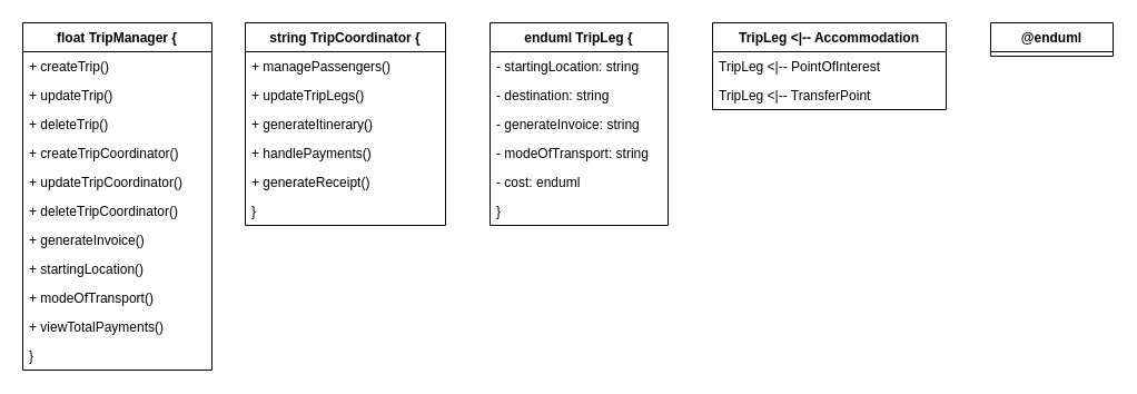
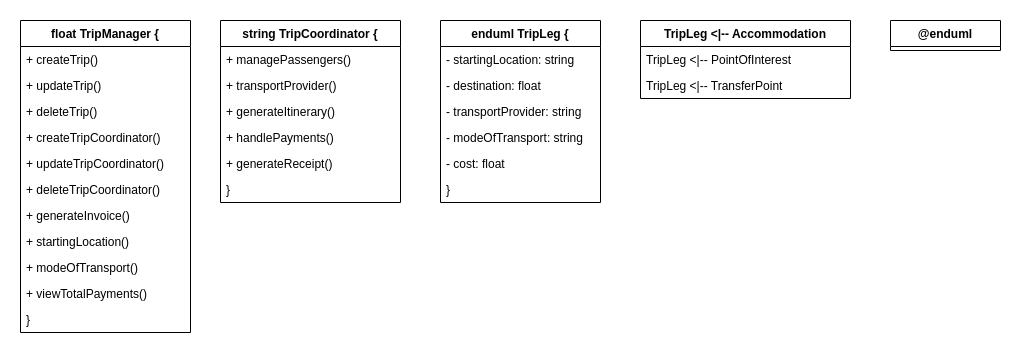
- <mxCell id="16" value="    + updateTripLegs()" style="text;strokeColor=none;fillColor=none;align=left;verticalAlign=top;spacingLeft=4;spacingRight=4;overflow=hidden;rotatable=0;points=[[0,0.5],[1,0.5]];portConstraint=eastwest;" vertex="1" parent="14"><mxGeometry y="52" width="180" height="26" as="geometry" /></mxCell>
+ <mxCell id="16" value="    + transportProvider()" style="text;strokeColor=none;fillColor=none;align=left;verticalAlign=top;spacingLeft=4;spacingRight=4;overflow=hidden;rotatable=0;points=[[0,0.5],[1,0.5]];portConstraint=eastwest;" vertex="1" parent="14"><mxGeometry y="52" width="180" height="26" as="geometry" /></mxCell>
- <mxCell id="23" value="    - destination: string" style="text;strokeColor=none;fillColor=none;align=left;verticalAlign=top;spacingLeft=4;spacingRight=4;overflow=hidden;rotatable=0;points=[[0,0.5],[1,0.5]];portConstraint=eastwest;" vertex="1" parent="21"><mxGeometry y="52" width="160" height="26" as="geometry" /></mxCell>
+ <mxCell id="23" value="    - destination: float" style="text;strokeColor=none;fillColor=none;align=left;verticalAlign=top;spacingLeft=4;spacingRight=4;overflow=hidden;rotatable=0;points=[[0,0.5],[1,0.5]];portConstraint=eastwest;" vertex="1" parent="21"><mxGeometry y="52" width="160" height="26" as="geometry" /></mxCell>
- <mxCell id="24" value="    - generateInvoice: string" style="text;strokeColor=none;fillColor=none;align=left;verticalAlign=top;spacingLeft=4;spacingRight=4;overflow=hidden;rotatable=0;points=[[0,0.5],[1,0.5]];portConstraint=eastwest;" vertex="1" parent="21"><mxGeometry y="78" width="160" height="26" as="geometry" /></mxCell>
+ <mxCell id="24" value="    - transportProvider: string" style="text;strokeColor=none;fillColor=none;align=left;verticalAlign=top;spacingLeft=4;spacingRight=4;overflow=hidden;rotatable=0;points=[[0,0.5],[1,0.5]];portConstraint=eastwest;" vertex="1" parent="21"><mxGeometry y="78" width="160" height="26" as="geometry" /></mxCell>
- <mxCell id="26" value="    - cost: enduml" style="text;strokeColor=none;fillColor=none;align=left;verticalAlign=top;spacingLeft=4;spacingRight=4;overflow=hidden;rotatable=0;points=[[0,0.5],[1,0.5]];portConstraint=eastwest;" vertex="1" parent="21"><mxGeometry y="130" width="160" height="26" as="geometry" /></mxCell>
+ <mxCell id="26" value="    - cost: float" style="text;strokeColor=none;fillColor=none;align=left;verticalAlign=top;spacingLeft=4;spacingRight=4;overflow=hidden;rotatable=0;points=[[0,0.5],[1,0.5]];portConstraint=eastwest;" vertex="1" parent="21"><mxGeometry y="130" width="160" height="26" as="geometry" /></mxCell>
